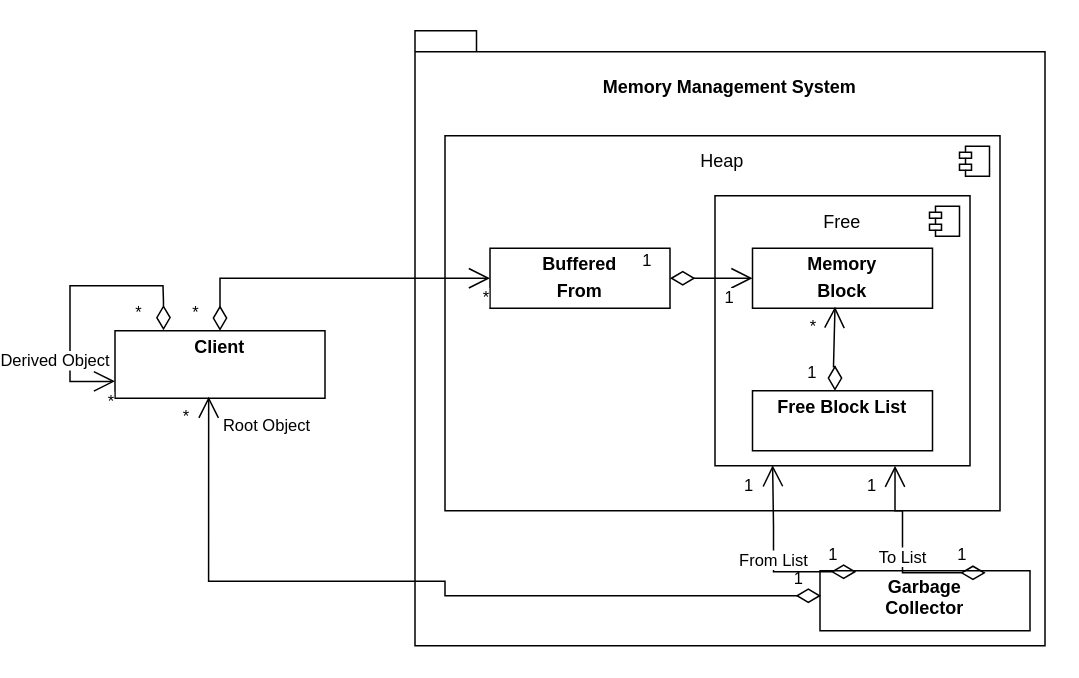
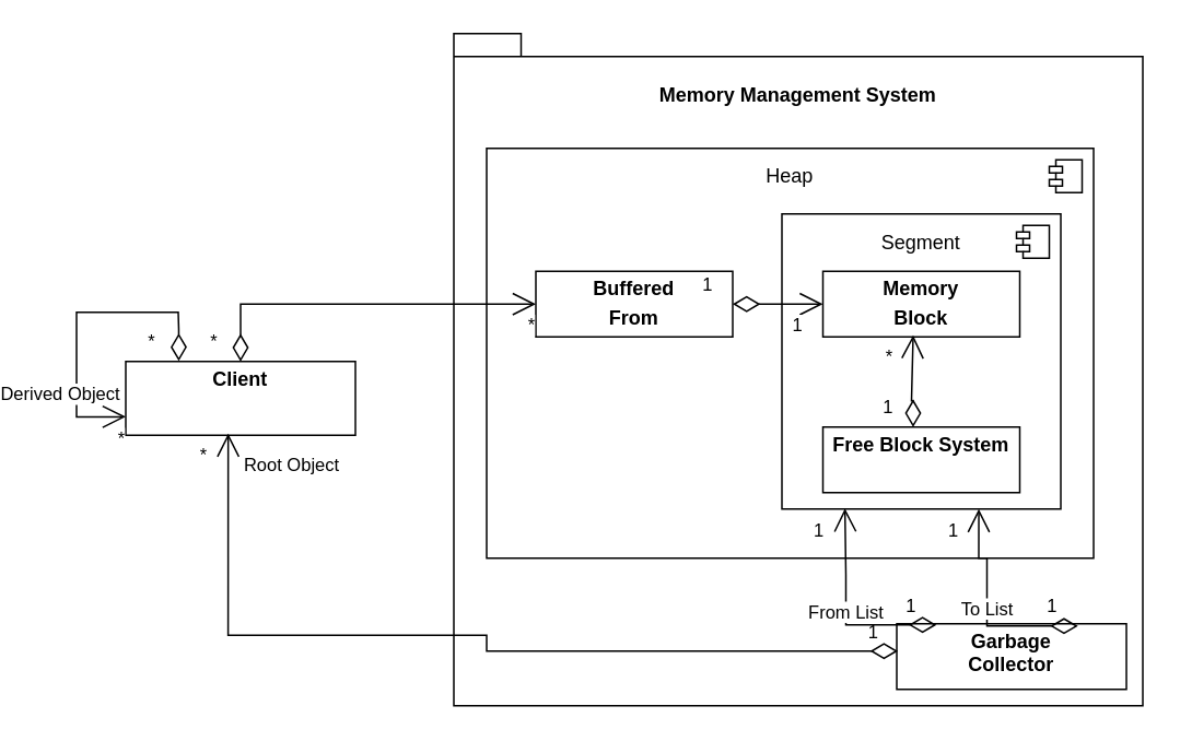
- <mxCell id="5" value="&lt;div&gt;Free&lt;/div&gt;&lt;div&gt;&lt;br&gt;&lt;/div&gt;&lt;div&gt;&lt;br&gt;&lt;/div&gt;&lt;div&gt;&lt;br&gt;&lt;/div&gt;&lt;div&gt;&lt;br&gt;&lt;/div&gt;&lt;div&gt;&lt;br&gt;&lt;/div&gt;&lt;div&gt;&lt;br&gt;&lt;/div&gt;&lt;div&gt;&lt;br&gt;&lt;/div&gt;&lt;div&gt;&lt;br&gt;&lt;/div&gt;&lt;div&gt;&lt;br&gt;&lt;/div&gt;&lt;div&gt;&lt;br&gt;&lt;/div&gt;" style="html=1;dropTarget=0;whiteSpace=wrap;" vertex="1" parent="1"><mxGeometry x="450" y="130" width="170" height="180" as="geometry" /></mxCell>
+ <mxCell id="5" value="&lt;div&gt;Segment&lt;/div&gt;&lt;div&gt;&lt;br&gt;&lt;/div&gt;&lt;div&gt;&lt;br&gt;&lt;/div&gt;&lt;div&gt;&lt;br&gt;&lt;/div&gt;&lt;div&gt;&lt;br&gt;&lt;/div&gt;&lt;div&gt;&lt;br&gt;&lt;/div&gt;&lt;div&gt;&lt;br&gt;&lt;/div&gt;&lt;div&gt;&lt;br&gt;&lt;/div&gt;&lt;div&gt;&lt;br&gt;&lt;/div&gt;&lt;div&gt;&lt;br&gt;&lt;/div&gt;&lt;div&gt;&lt;br&gt;&lt;/div&gt;" style="html=1;dropTarget=0;whiteSpace=wrap;" vertex="1" parent="1"><mxGeometry x="450" y="130" width="170" height="180" as="geometry" /></mxCell>
- <mxCell id="10" value="&lt;p style=&quot;margin:0px;margin-top:4px;text-align:center;&quot;&gt;&lt;b&gt;Free Block List&lt;/b&gt;&lt;/p&gt;" style="verticalAlign=top;align=left;overflow=fill;html=1;whiteSpace=wrap;" vertex="1" parent="1"><mxGeometry x="475" y="260" width="120" height="40" as="geometry" /></mxCell>
+ <mxCell id="10" value="&lt;p style=&quot;margin:0px;margin-top:4px;text-align:center;&quot;&gt;&lt;b&gt;Free Block System&lt;/b&gt;&lt;/p&gt;" style="verticalAlign=top;align=left;overflow=fill;html=1;whiteSpace=wrap;" vertex="1" parent="1"><mxGeometry x="475" y="260" width="120" height="40" as="geometry" /></mxCell>
